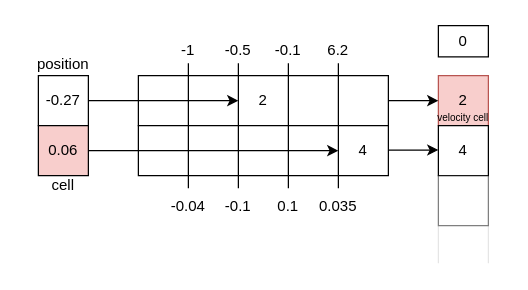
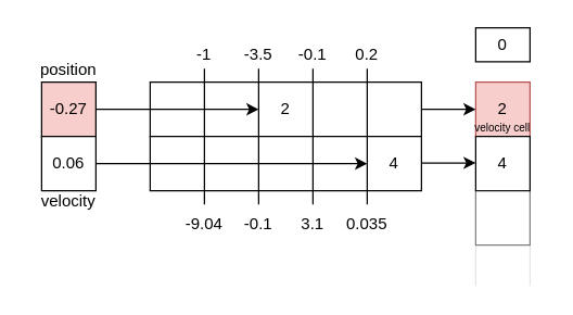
- <mxCell id="23" value="-0.5" style="text;html=1;align=center;verticalAlign=middle;whiteSpace=wrap;rounded=0;" vertex="1" parent="1"><mxGeometry x="160" y="25" width="60" height="30" as="geometry" /></mxCell>
+ <mxCell id="23" value="-3.5" style="text;html=1;align=center;verticalAlign=middle;whiteSpace=wrap;rounded=0;" vertex="1" parent="1"><mxGeometry x="160" y="25" width="60" height="30" as="geometry" /></mxCell>
- <mxCell id="25" value="6.2" style="text;html=1;align=center;verticalAlign=middle;whiteSpace=wrap;rounded=0;" vertex="1" parent="1"><mxGeometry x="240" y="25" width="60" height="30" as="geometry" /></mxCell>
+ <mxCell id="25" value="0.2" style="text;html=1;align=center;verticalAlign=middle;whiteSpace=wrap;rounded=0;" vertex="1" parent="1"><mxGeometry x="240" y="25" width="60" height="30" as="geometry" /></mxCell>
- <mxCell id="5" value="-0.27" style="rounded=0;whiteSpace=wrap;html=1;" vertex="1" parent="1"><mxGeometry x="30" y="60" width="40" height="40" as="geometry" /></mxCell>
+ <mxCell id="5" value="-0.27" style="rounded=0;whiteSpace=wrap;html=1;fillColor=#f8cecc;" vertex="1" parent="1"><mxGeometry x="30" y="60" width="40" height="40" as="geometry" /></mxCell>
- <mxCell id="7" value="0.06" style="rounded=0;whiteSpace=wrap;html=1;fillColor=#f8cecc;" vertex="1" parent="1"><mxGeometry x="30" y="100" width="40" height="40" as="geometry" /></mxCell>
+ <mxCell id="7" value="0.06" style="rounded=0;whiteSpace=wrap;html=1;" vertex="1" parent="1"><mxGeometry x="30" y="100" width="40" height="40" as="geometry" /></mxCell>
- <mxCell id="19" value="cell" style="text;html=1;align=center;verticalAlign=middle;whiteSpace=wrap;rounded=0;" vertex="1" parent="1"><mxGeometry y="133" width="60" height="30" as="geometry" x="20" /></mxCell>
+ <mxCell id="19" value="velocity" style="text;html=1;align=center;verticalAlign=middle;whiteSpace=wrap;rounded=0;" vertex="1" parent="1"><mxGeometry y="133" width="60" height="30" as="geometry" x="20" /></mxCell>
- <mxCell id="29" value="-0.04" style="text;html=1;align=center;verticalAlign=middle;whiteSpace=wrap;rounded=0;" vertex="1" parent="1"><mxGeometry x="120" y="150" width="60" height="30" as="geometry" /></mxCell>
+ <mxCell id="29" value="-9.04" style="text;html=1;align=center;verticalAlign=middle;whiteSpace=wrap;rounded=0;" vertex="1" parent="1"><mxGeometry x="120" y="150" width="60" height="30" as="geometry" /></mxCell>
- <mxCell id="27" value="0.1" style="text;html=1;align=center;verticalAlign=middle;whiteSpace=wrap;rounded=0;" vertex="1" parent="1"><mxGeometry x="200" y="150" width="60" height="30" as="geometry" /></mxCell>
+ <mxCell id="27" value="3.1" style="text;html=1;align=center;verticalAlign=middle;whiteSpace=wrap;rounded=0;" vertex="1" parent="1"><mxGeometry x="200" y="150" width="60" height="30" as="geometry" /></mxCell>
